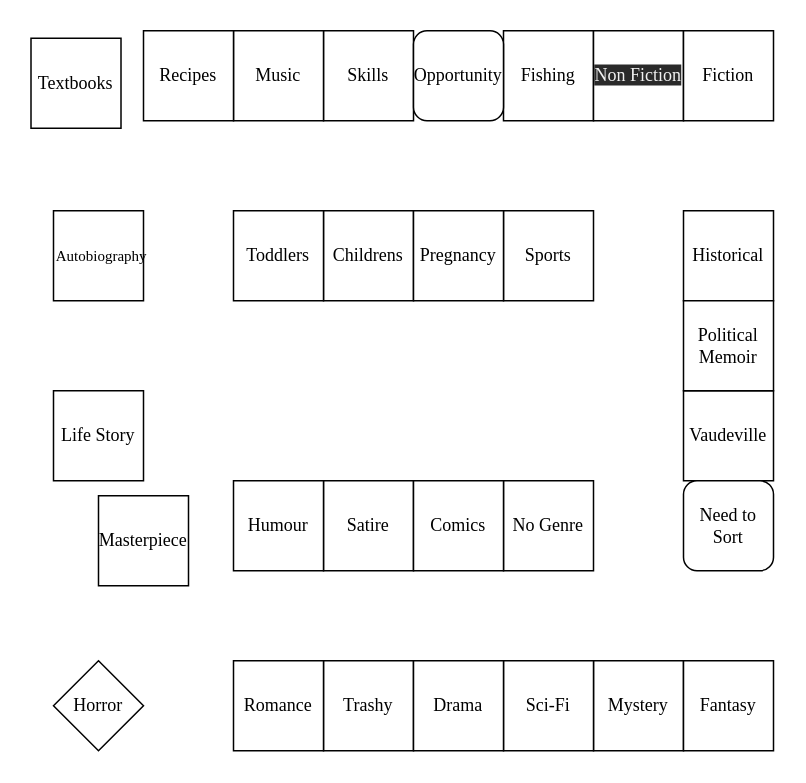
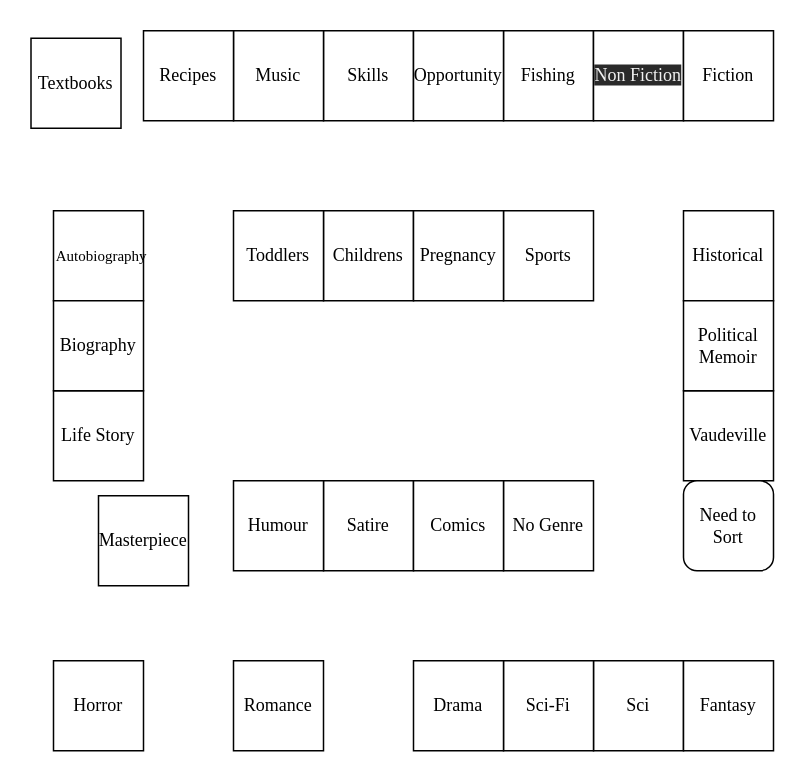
- <mxCell id="31" value="&lt;font face=&quot;feather&quot;&gt;Opportunity&lt;/font&gt;" style="whiteSpace=wrap;html=1;rounded=1;" parent="1" vertex="1"><mxGeometry x="275" width="60" height="60" as="geometry" y="20" /></mxCell>
+ <mxCell id="31" value="&lt;font face=&quot;feather&quot;&gt;Opportunity&lt;/font&gt;" style="whiteSpace=wrap;html=1;" parent="1" vertex="1"><mxGeometry x="275" width="60" height="60" as="geometry" y="20" /></mxCell>
+ <mxCell id="16" value="&lt;font face=&quot;feather&quot;&gt;Biography&lt;/font&gt;" style="whiteSpace=wrap;html=1;" parent="1" vertex="1"><mxGeometry y="200" width="60" height="60" as="geometry" x="35" /></mxCell>
- <mxCell id="17" value="&lt;font face=&quot;feather&quot;&gt;Horror&lt;br&gt;&lt;/font&gt;" style="rhombus;whiteSpace=wrap;html=1;" parent="1" vertex="1"><mxGeometry y="440" width="60" height="60" as="geometry" x="35" /></mxCell>
+ <mxCell id="17" value="&lt;font face=&quot;feather&quot;&gt;Horror&lt;br&gt;&lt;/font&gt;" style="whiteSpace=wrap;html=1;" parent="1" vertex="1"><mxGeometry y="440" width="60" height="60" as="geometry" x="35" /></mxCell>
- <mxCell id="18" value="&lt;font face=&quot;feather&quot;&gt;Trashy&lt;/font&gt;" style="whiteSpace=wrap;html=1;" parent="1" vertex="1"><mxGeometry x="215" y="440" width="60" height="60" as="geometry" /></mxCell>
- <mxCell id="20" value="&lt;font face=&quot;feather&quot;&gt;Mystery&lt;/font&gt;" style="whiteSpace=wrap;html=1;" parent="1" vertex="1"><mxGeometry x="395" y="440" width="60" height="60" as="geometry" /></mxCell>
+ <mxCell id="20" value="&lt;font face=&quot;feather&quot;&gt;Sci&lt;/font&gt;" style="whiteSpace=wrap;html=1;" parent="1" vertex="1"><mxGeometry x="395" y="440" width="60" height="60" as="geometry" /></mxCell>
